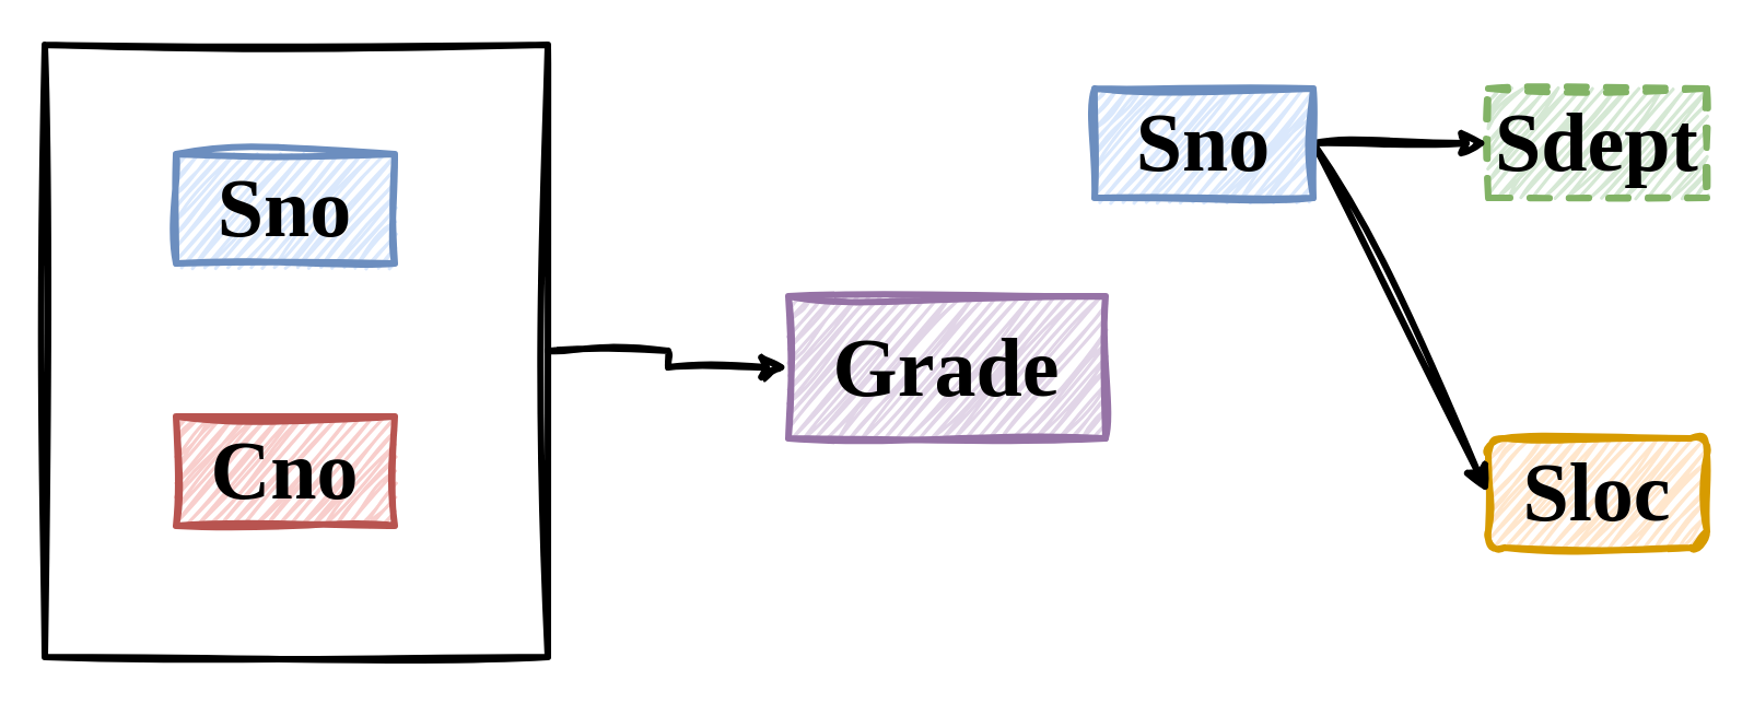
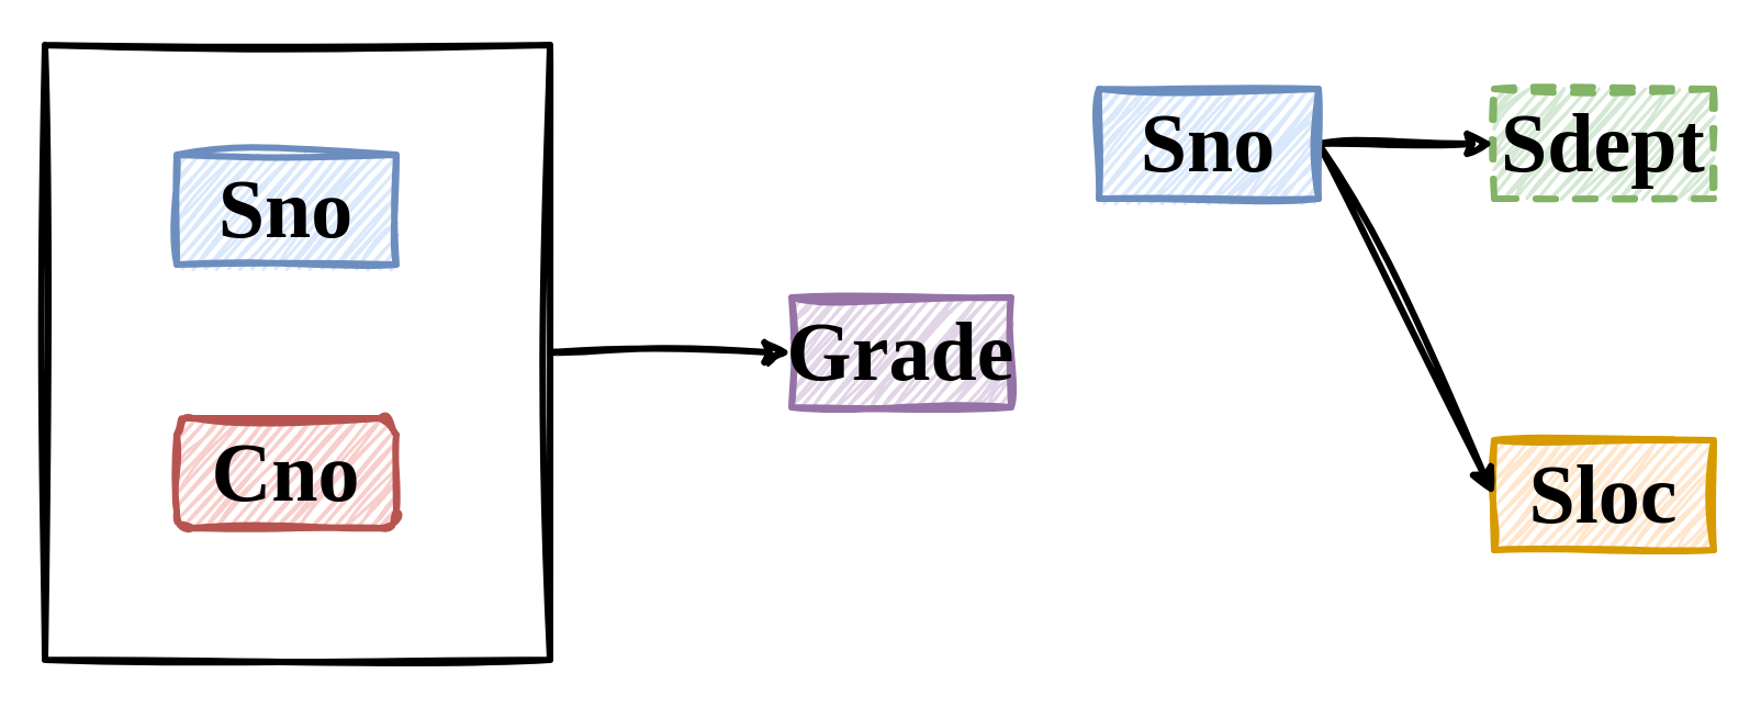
- <mxCell id="6" value="&lt;b&gt;&lt;font style=&quot;font-size: 38px;&quot;&gt;Grade&lt;/font&gt;&lt;/b&gt;" style="rounded=0;whiteSpace=wrap;html=1;sketch=1;hachureGap=4;jiggle=2;curveFitting=1;fontFamily=FZJingLeiS-R-GB;fontSize=28;fillColor=#e1d5e7;strokeWidth=3;strokeColor=#9673a6;" vertex="1" parent="1"><mxGeometry x="360" y="135" width="145" height="65" as="geometry" /></mxCell>
+ <mxCell id="6" value="&lt;b&gt;&lt;font style=&quot;font-size: 38px;&quot;&gt;Grade&lt;/font&gt;&lt;/b&gt;" style="rounded=0;whiteSpace=wrap;html=1;sketch=1;hachureGap=4;jiggle=2;curveFitting=1;fontFamily=FZJingLeiS-R-GB;fontSize=28;fillColor=#e1d5e7;strokeWidth=3;strokeColor=#9673a6;" vertex="1" parent="1"><mxGeometry x="360" y="135" width="100" height="50" as="geometry" /></mxCell>
- <mxCell id="3" value="&lt;b&gt;&lt;font style=&quot;font-size: 38px;&quot;&gt;Cno&lt;/font&gt;&lt;/b&gt;" style="rounded=0;whiteSpace=wrap;html=1;sketch=1;hachureGap=4;jiggle=2;curveFitting=1;fontFamily=FZJingLeiS-R-GB;fontSize=28;fillColor=#f8cecc;strokeWidth=3;strokeColor=#b85450;" vertex="1" parent="1"><mxGeometry x="80" y="190" width="100" height="50" as="geometry" /></mxCell>
+ <mxCell id="3" value="&lt;b&gt;&lt;font style=&quot;font-size: 38px;&quot;&gt;Cno&lt;/font&gt;&lt;/b&gt;" style="whiteSpace=wrap;html=1;sketch=1;hachureGap=4;jiggle=2;curveFitting=1;fontFamily=FZJingLeiS-R-GB;fontSize=28;fillColor=#f8cecc;strokeWidth=3;strokeColor=#b85450;rounded=1;" vertex="1" parent="1"><mxGeometry x="80" y="190" width="100" height="50" as="geometry" /></mxCell>
- <mxCell id="5" value="&lt;b&gt;&lt;font style=&quot;font-size: 38px;&quot;&gt;Sloc&lt;/font&gt;&lt;/b&gt;" style="whiteSpace=wrap;html=1;sketch=1;hachureGap=4;jiggle=2;curveFitting=1;fontFamily=FZJingLeiS-R-GB;fontSize=28;fillColor=#ffe6cc;strokeWidth=3;strokeColor=#d79b00;rounded=1;" vertex="1" parent="1"><mxGeometry x="680" y="200" width="100" height="50" as="geometry" /></mxCell>
+ <mxCell id="5" value="&lt;b&gt;&lt;font style=&quot;font-size: 38px;&quot;&gt;Sloc&lt;/font&gt;&lt;/b&gt;" style="rounded=0;whiteSpace=wrap;html=1;sketch=1;hachureGap=4;jiggle=2;curveFitting=1;fontFamily=FZJingLeiS-R-GB;fontSize=28;fillColor=#ffe6cc;strokeWidth=3;strokeColor=#d79b00;" vertex="1" parent="1"><mxGeometry x="680" y="200" width="100" height="50" as="geometry" /></mxCell>
